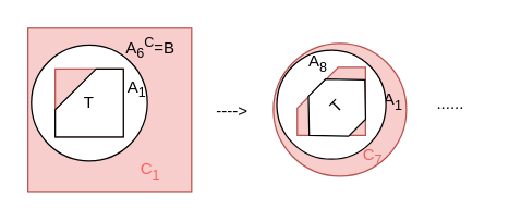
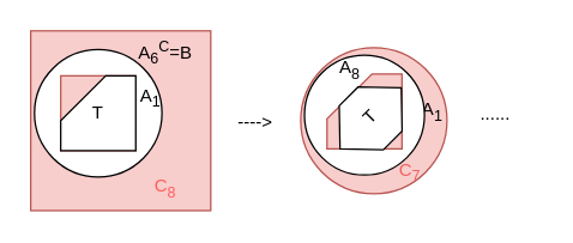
- <mxCell id="13" value="C&lt;sub&gt;1&lt;/sub&gt;" style="text;html=1;align=center;verticalAlign=middle;whiteSpace=wrap;rounded=0;fillColor=none;strokeColor=none;fontColor=#FF5C5C;" vertex="1" parent="1"><mxGeometry x="80" y="110" width="60" height="30" as="geometry" /></mxCell>
+ <mxCell id="13" value="C&lt;sub&gt;8&lt;/sub&gt;" style="text;html=1;align=center;verticalAlign=middle;whiteSpace=wrap;rounded=0;fillColor=none;strokeColor=none;fontColor=#FF5C5C;" vertex="1" parent="1"><mxGeometry x="80" y="110" width="60" height="30" as="geometry" /></mxCell>
